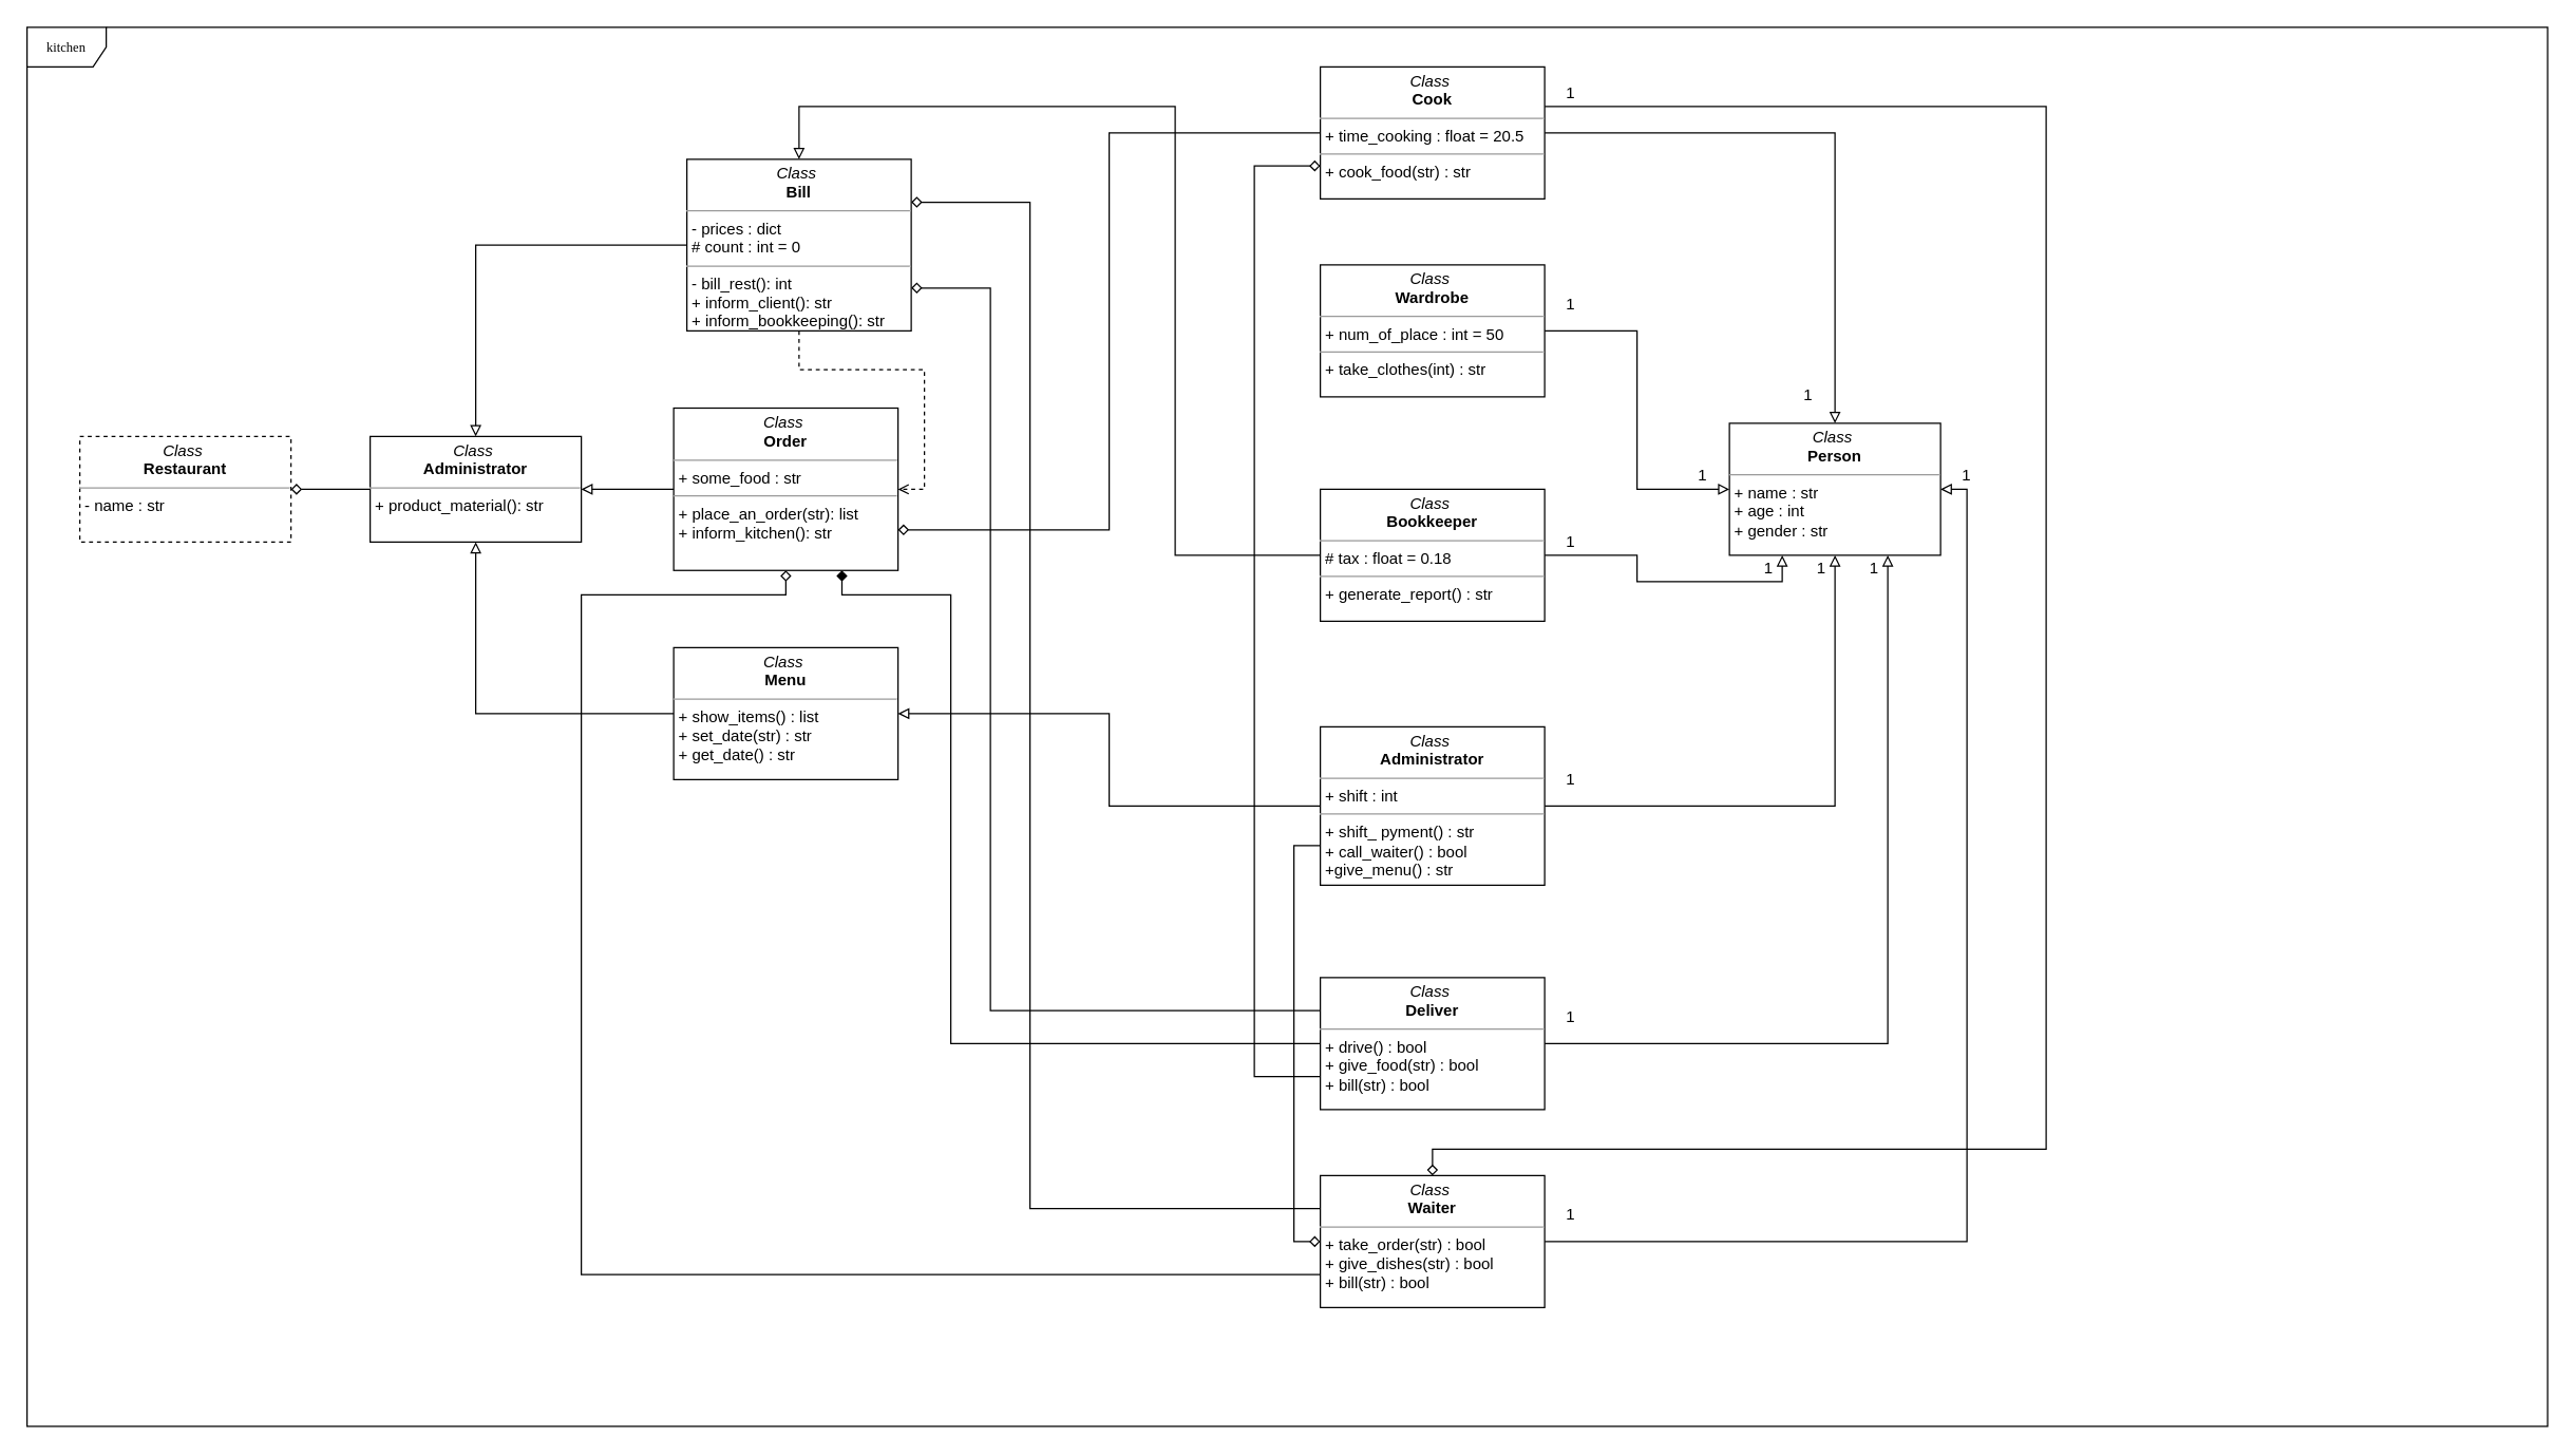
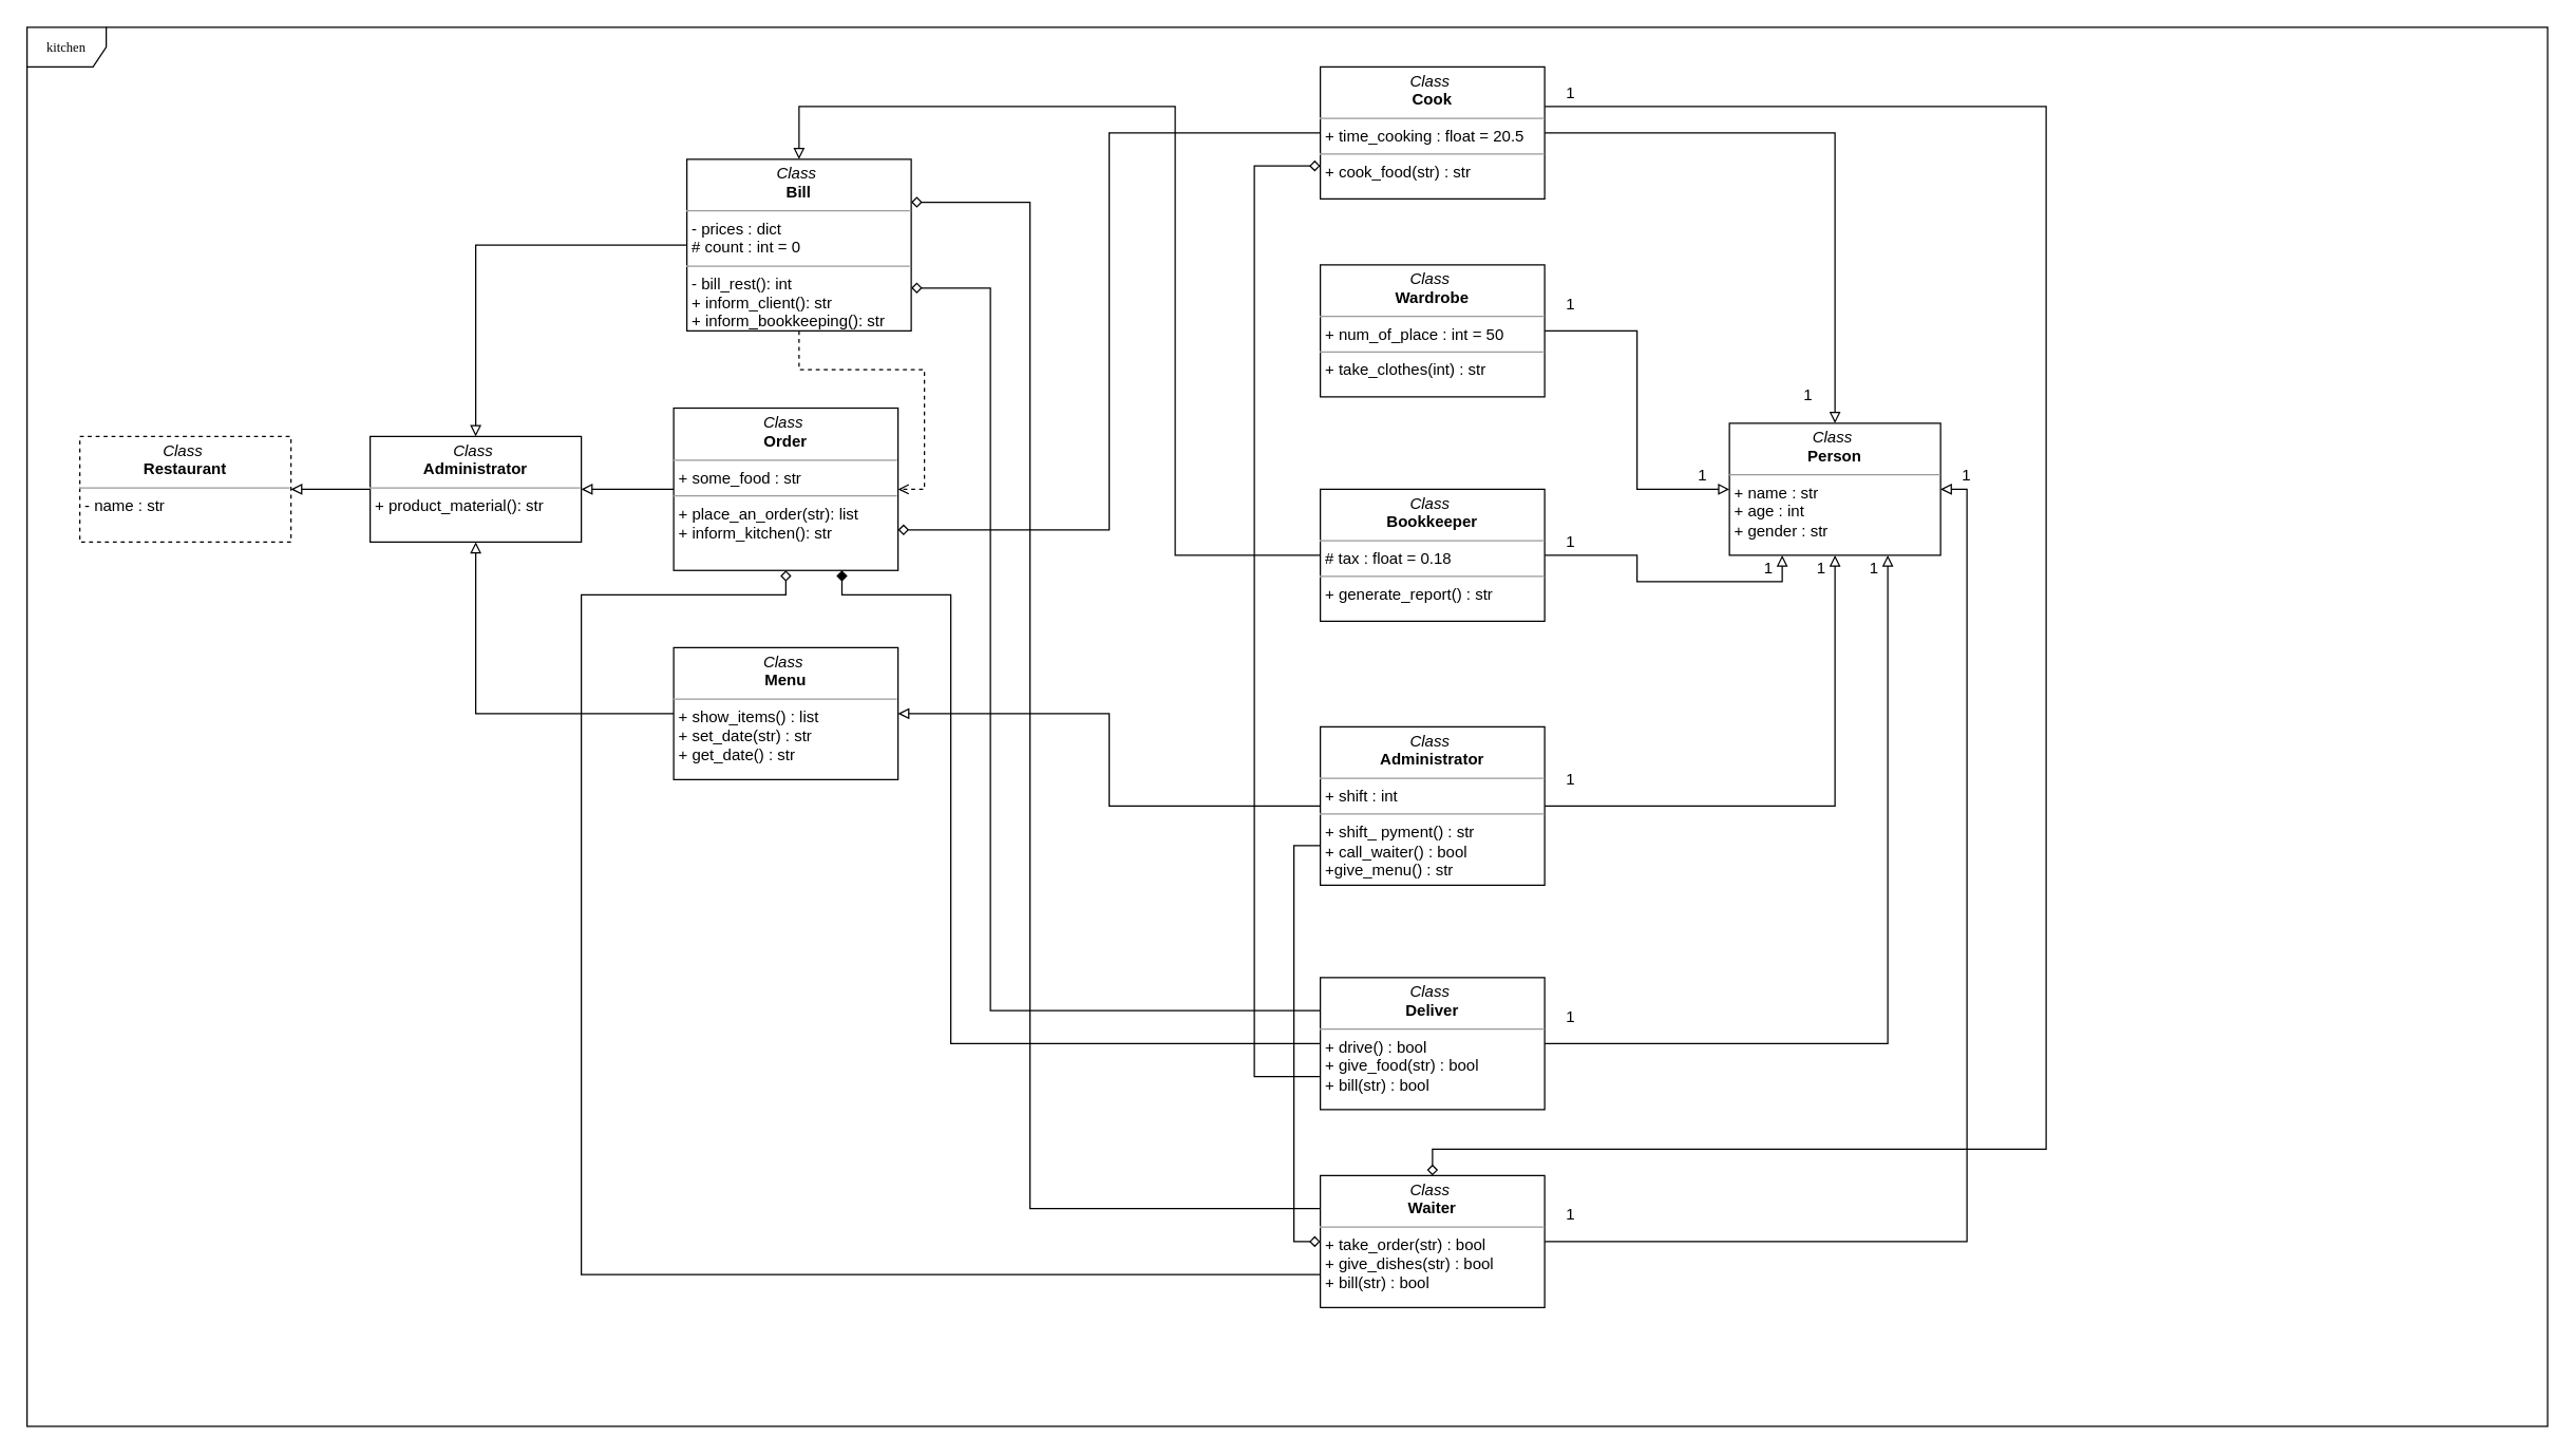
- <mxCell id="6" style="edgeStyle=orthogonalEdgeStyle;rounded=0;orthogonalLoop=1;jettySize=auto;html=1;entryX=1;entryY=0.5;entryDx=0;entryDy=0;endArrow=diamond;endFill=0;" parent="1" source="7" target="8" edge="1"><mxGeometry relative="1" as="geometry" /></mxCell>
+ <mxCell id="6" style="edgeStyle=orthogonalEdgeStyle;rounded=0;orthogonalLoop=1;jettySize=auto;html=1;entryX=1;entryY=0.5;entryDx=0;entryDy=0;endArrow=block;endFill=0;" parent="1" source="7" target="8" edge="1"><mxGeometry relative="1" as="geometry" /></mxCell>
